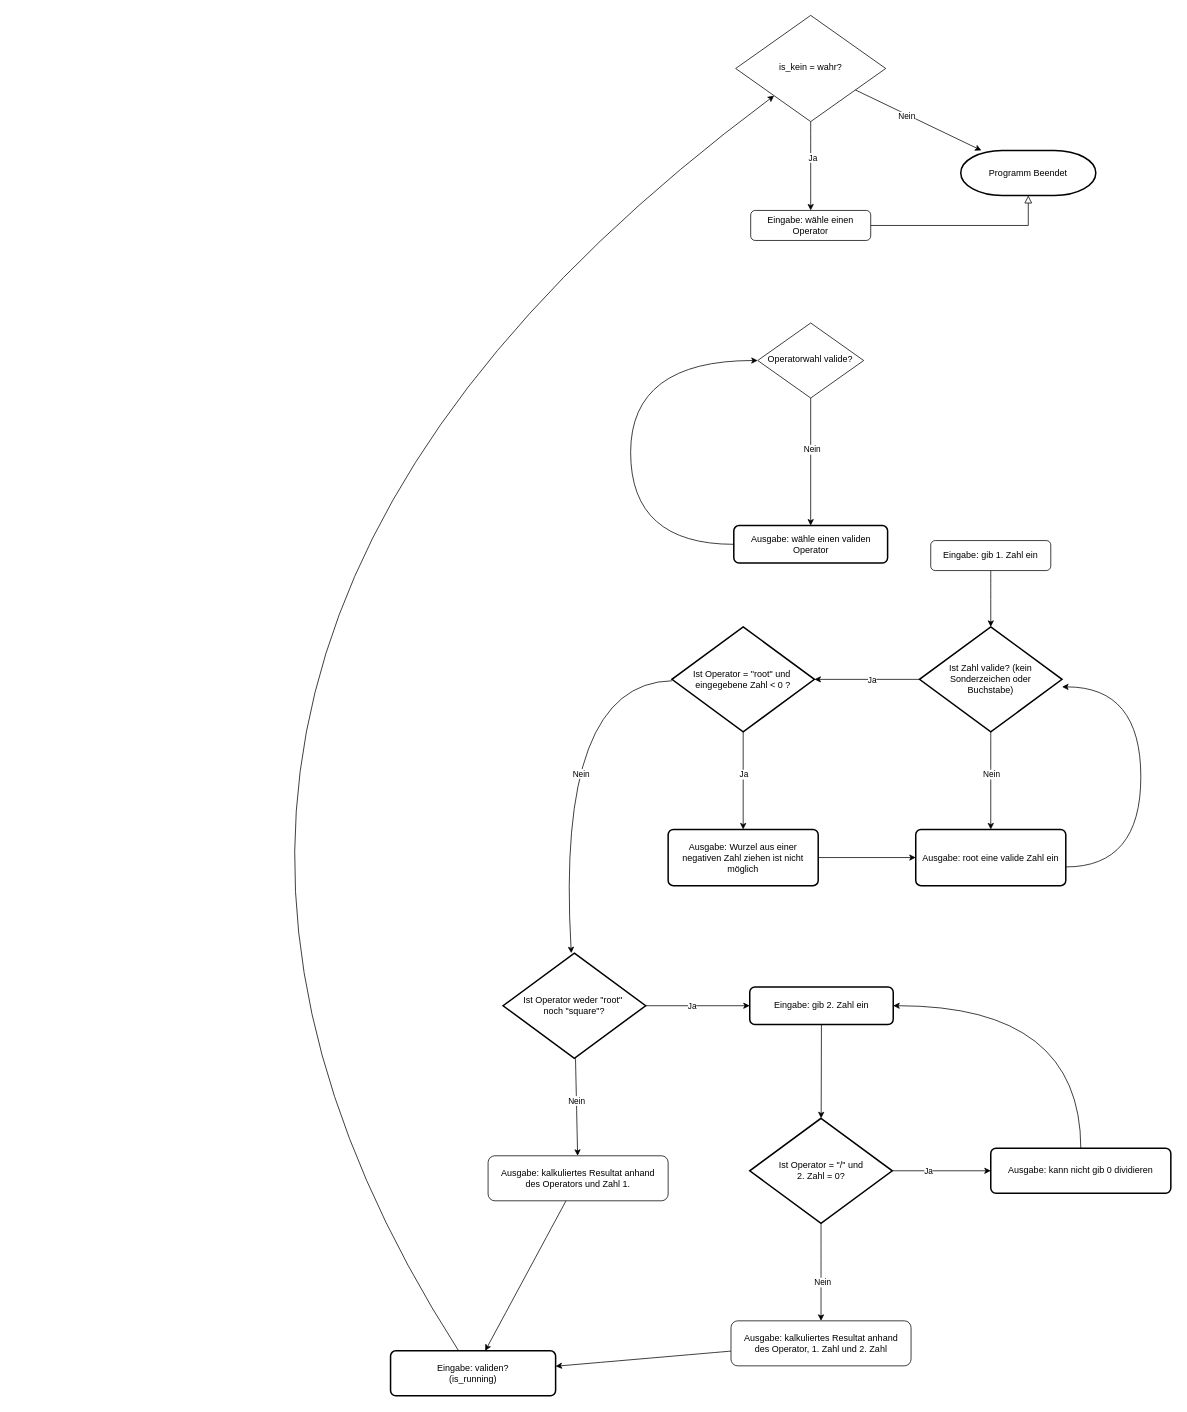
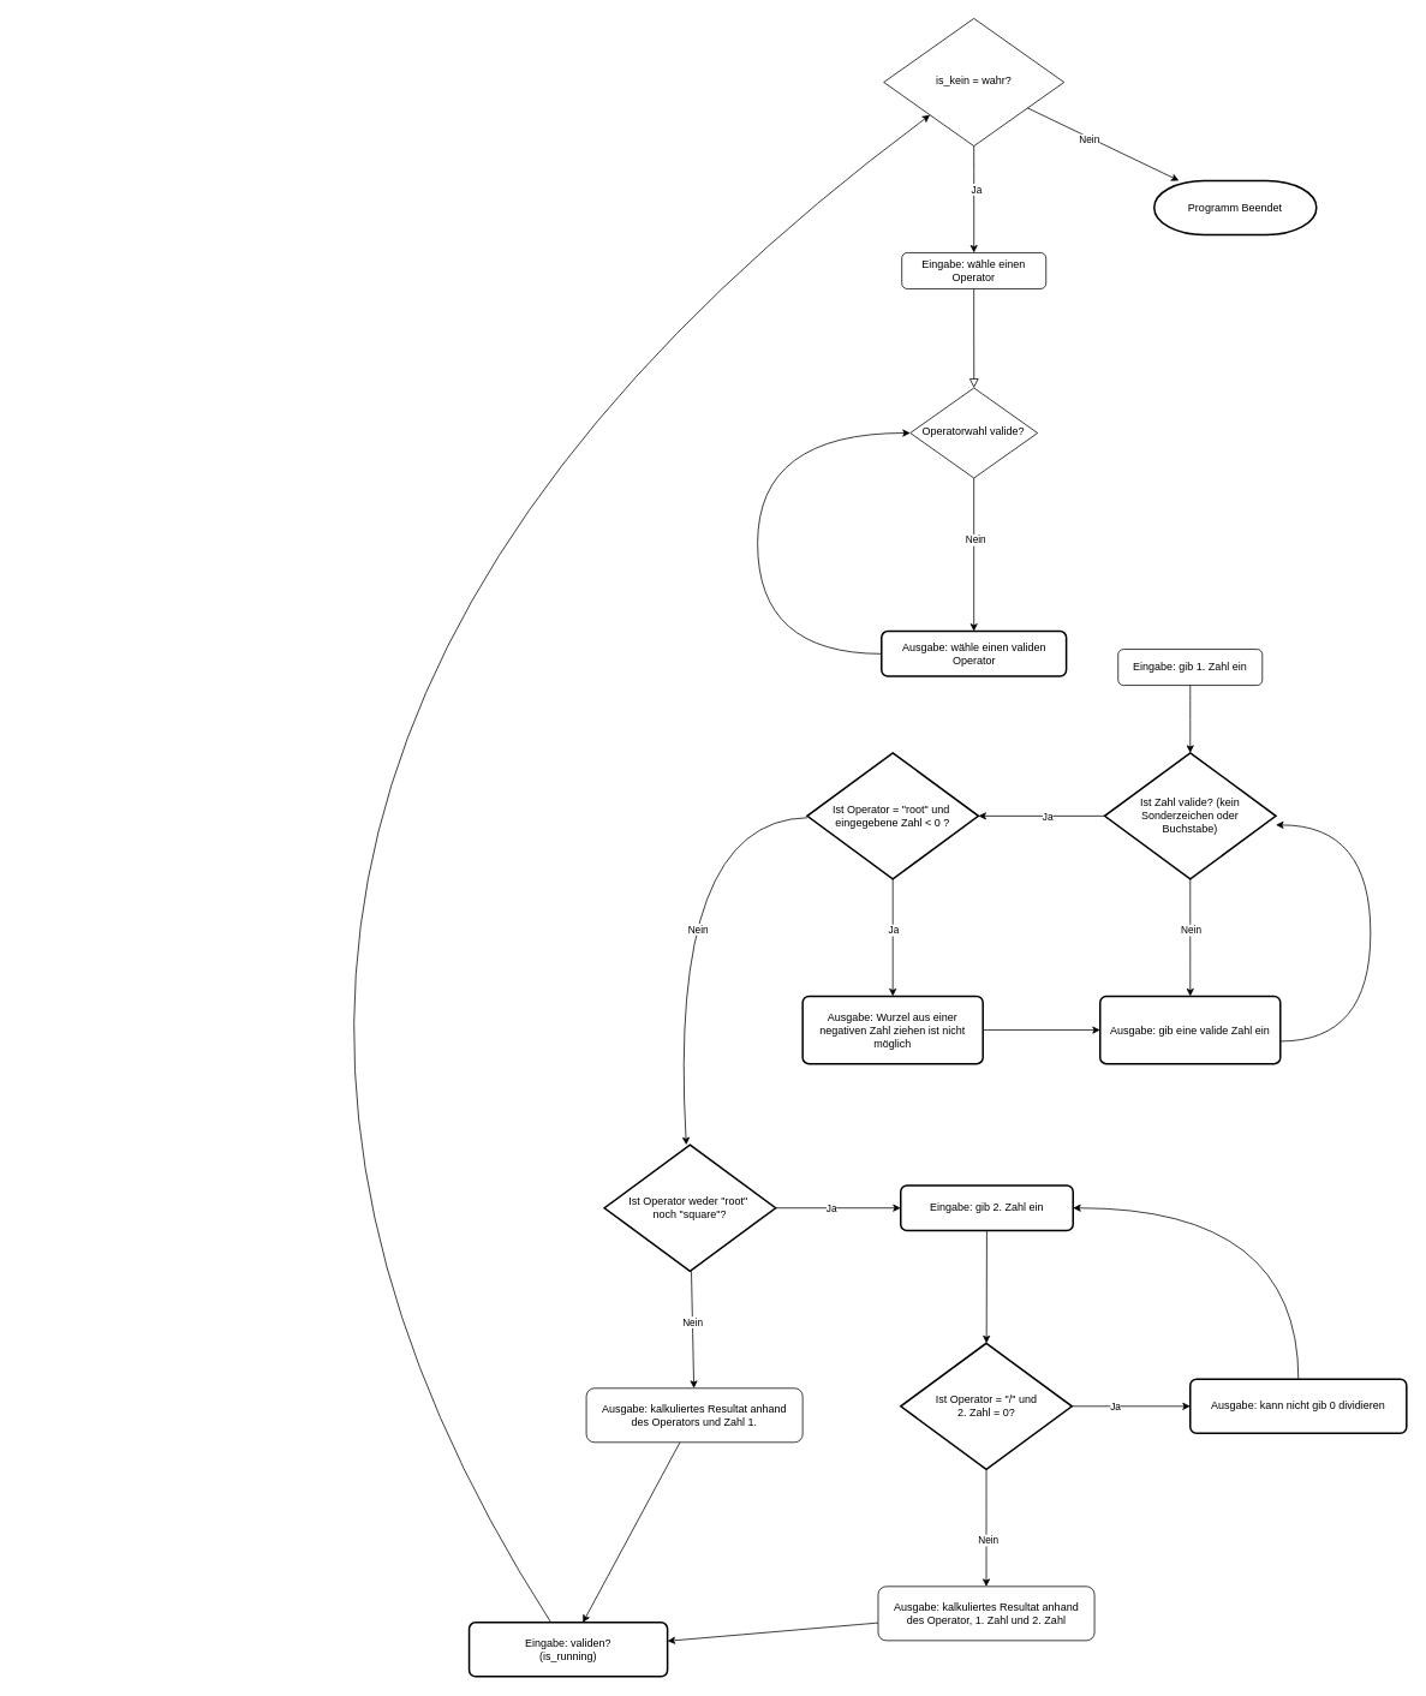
- <mxCell id="2" value="" style="rounded=0;html=1;jettySize=auto;orthogonalLoop=1;fontSize=11;endArrow=block;endFill=0;endSize=8;strokeWidth=1;shadow=0;labelBackgroundColor=none;edgeStyle=orthogonalEdgeStyle;" parent="1" source="3" target="48" edge="1"><mxGeometry relative="1" as="geometry" /></mxCell>
+ <mxCell id="2" value="" style="rounded=0;html=1;jettySize=auto;orthogonalLoop=1;fontSize=11;endArrow=block;endFill=0;endSize=8;strokeWidth=1;shadow=0;labelBackgroundColor=none;edgeStyle=orthogonalEdgeStyle;" parent="1" source="3" target="4" edge="1"><mxGeometry relative="1" as="geometry" /></mxCell>
- <mxCell id="12" value="Ausgabe: root eine valide Zahl ein" style="rounded=1;whiteSpace=wrap;html=1;absoluteArcSize=1;arcSize=14;strokeWidth=2;" vertex="1" parent="1"><mxGeometry x="1220" y="1105" width="200" height="75" as="geometry" /></mxCell>
+ <mxCell id="12" value="Ausgabe: gib eine valide Zahl ein" style="rounded=1;whiteSpace=wrap;html=1;absoluteArcSize=1;arcSize=14;strokeWidth=2;" vertex="1" parent="1"><mxGeometry x="1220" y="1105" width="200" height="75" as="geometry" /></mxCell>
